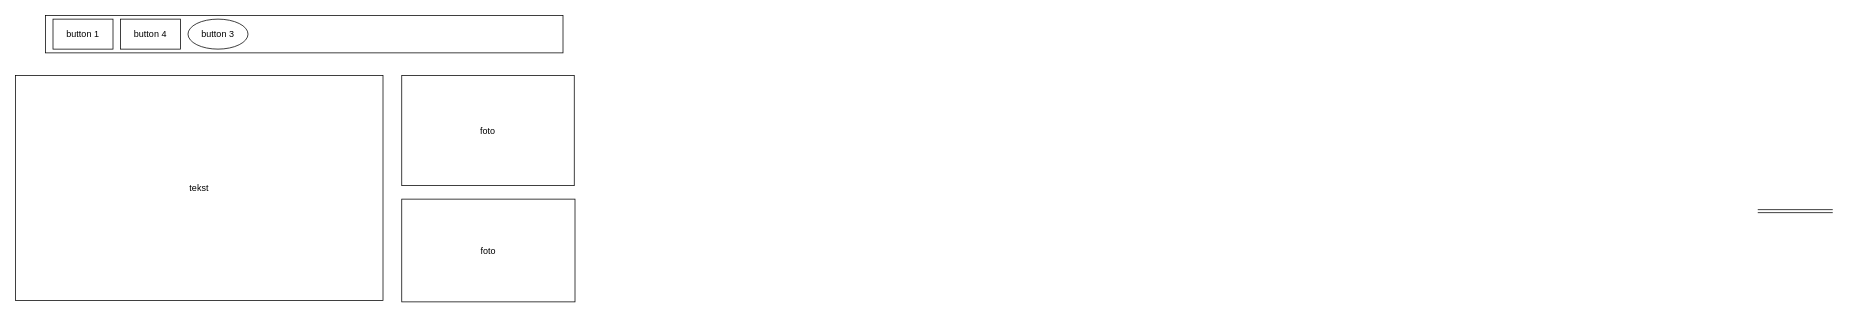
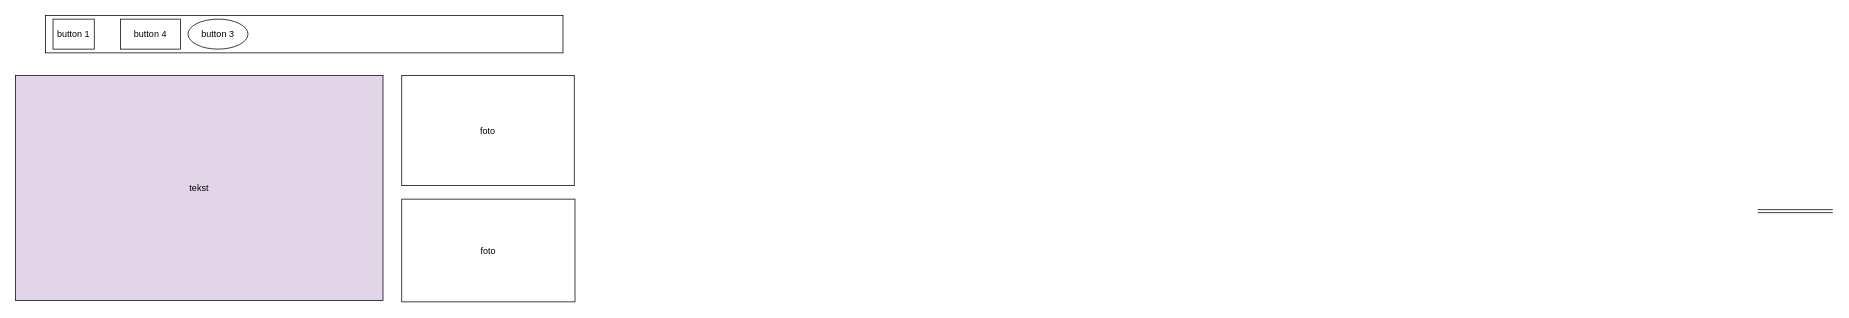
- <mxCell id="3" value="button 1" style="rounded=0;whiteSpace=wrap;html=1;" vertex="1" parent="1"><mxGeometry x="70" y="25" width="80" height="40" as="geometry" /></mxCell>
+ <mxCell id="3" value="button 1" style="rounded=0;whiteSpace=wrap;html=1;" vertex="1" parent="1"><mxGeometry x="70" y="25" width="55" height="40" as="geometry" /></mxCell>
- <mxCell id="7" value="tekst" style="rounded=0;whiteSpace=wrap;html=1;" vertex="1" parent="1"><mxGeometry x="20" y="100" width="490" height="300" as="geometry" /></mxCell>
+ <mxCell id="7" value="tekst" style="rounded=0;whiteSpace=wrap;html=1;fillColor=#e1d5e7;" vertex="1" parent="1"><mxGeometry x="20" y="100" width="490" height="300" as="geometry" /></mxCell>
